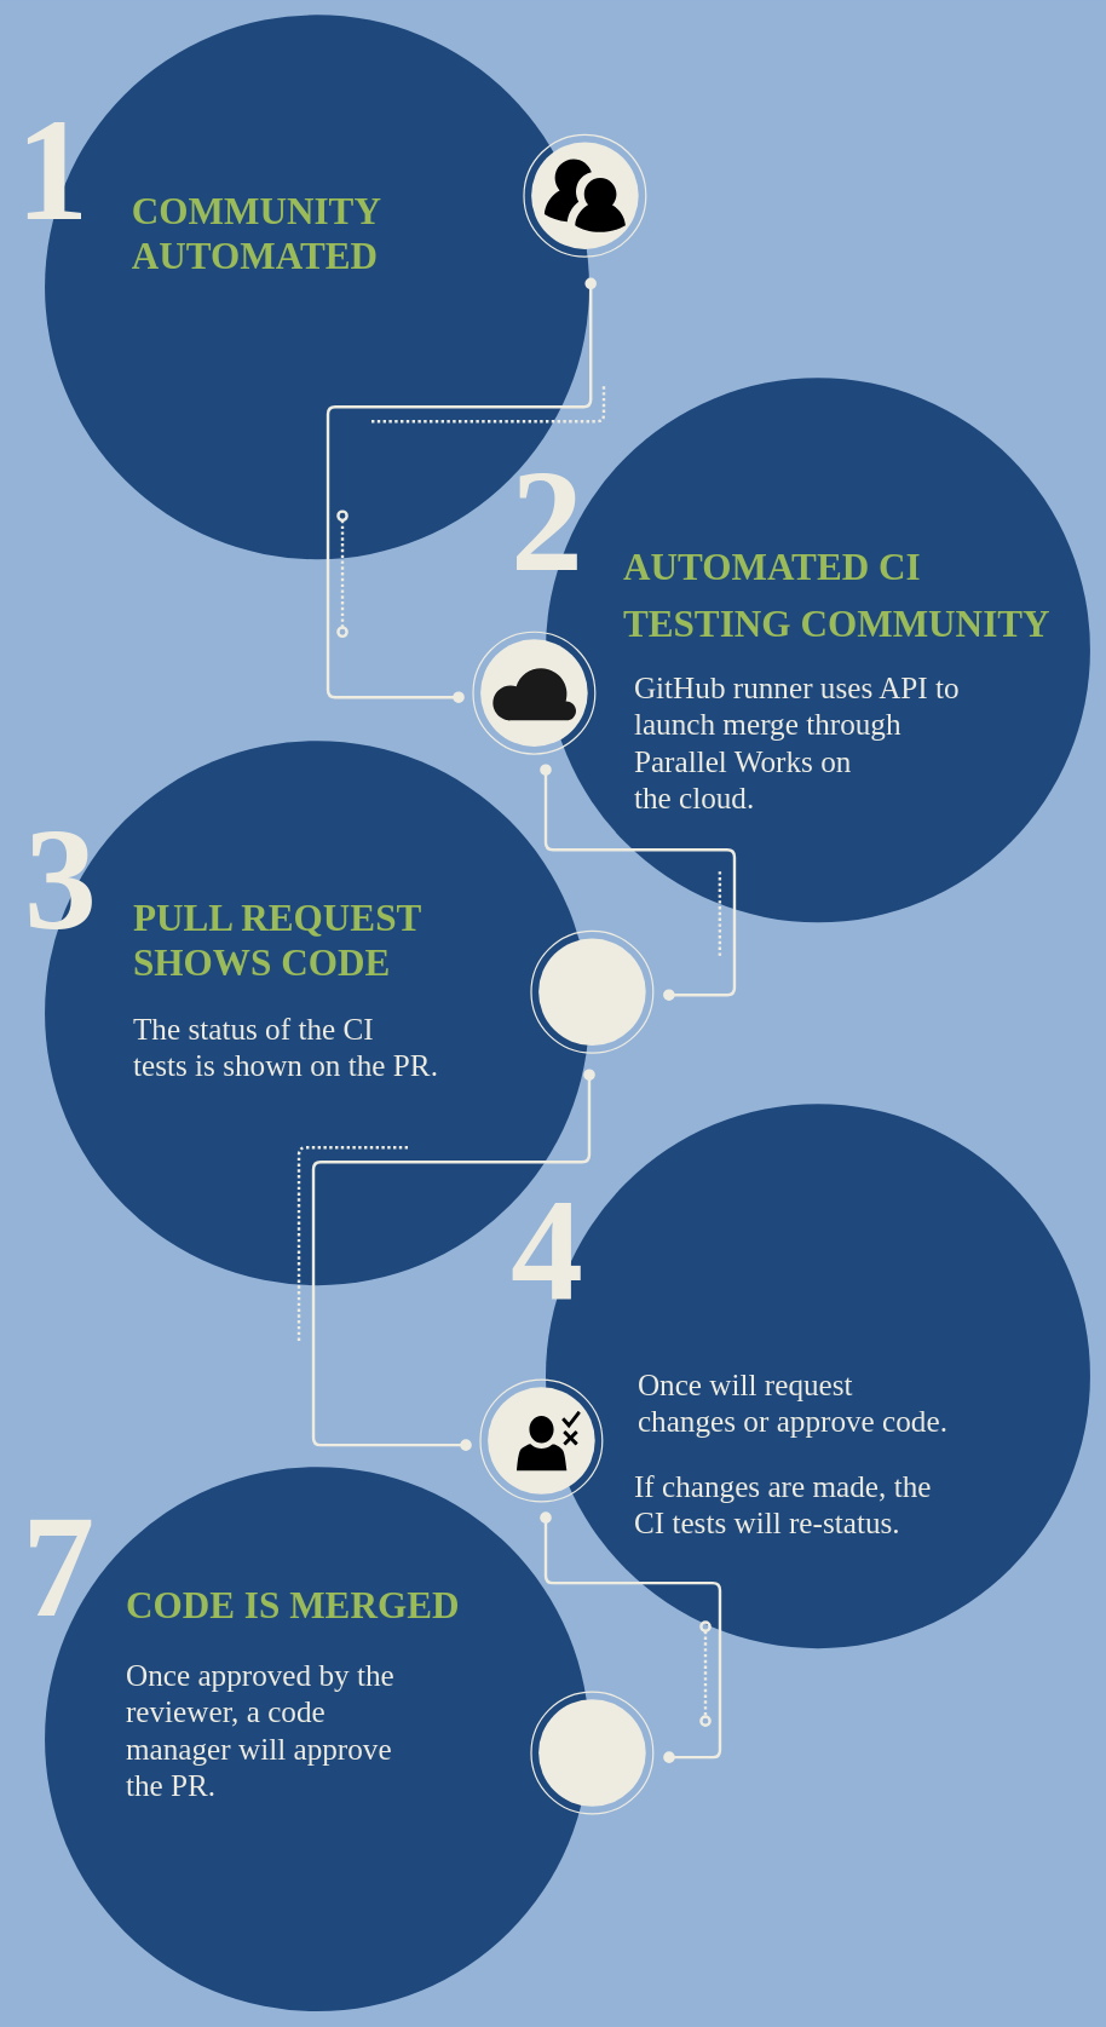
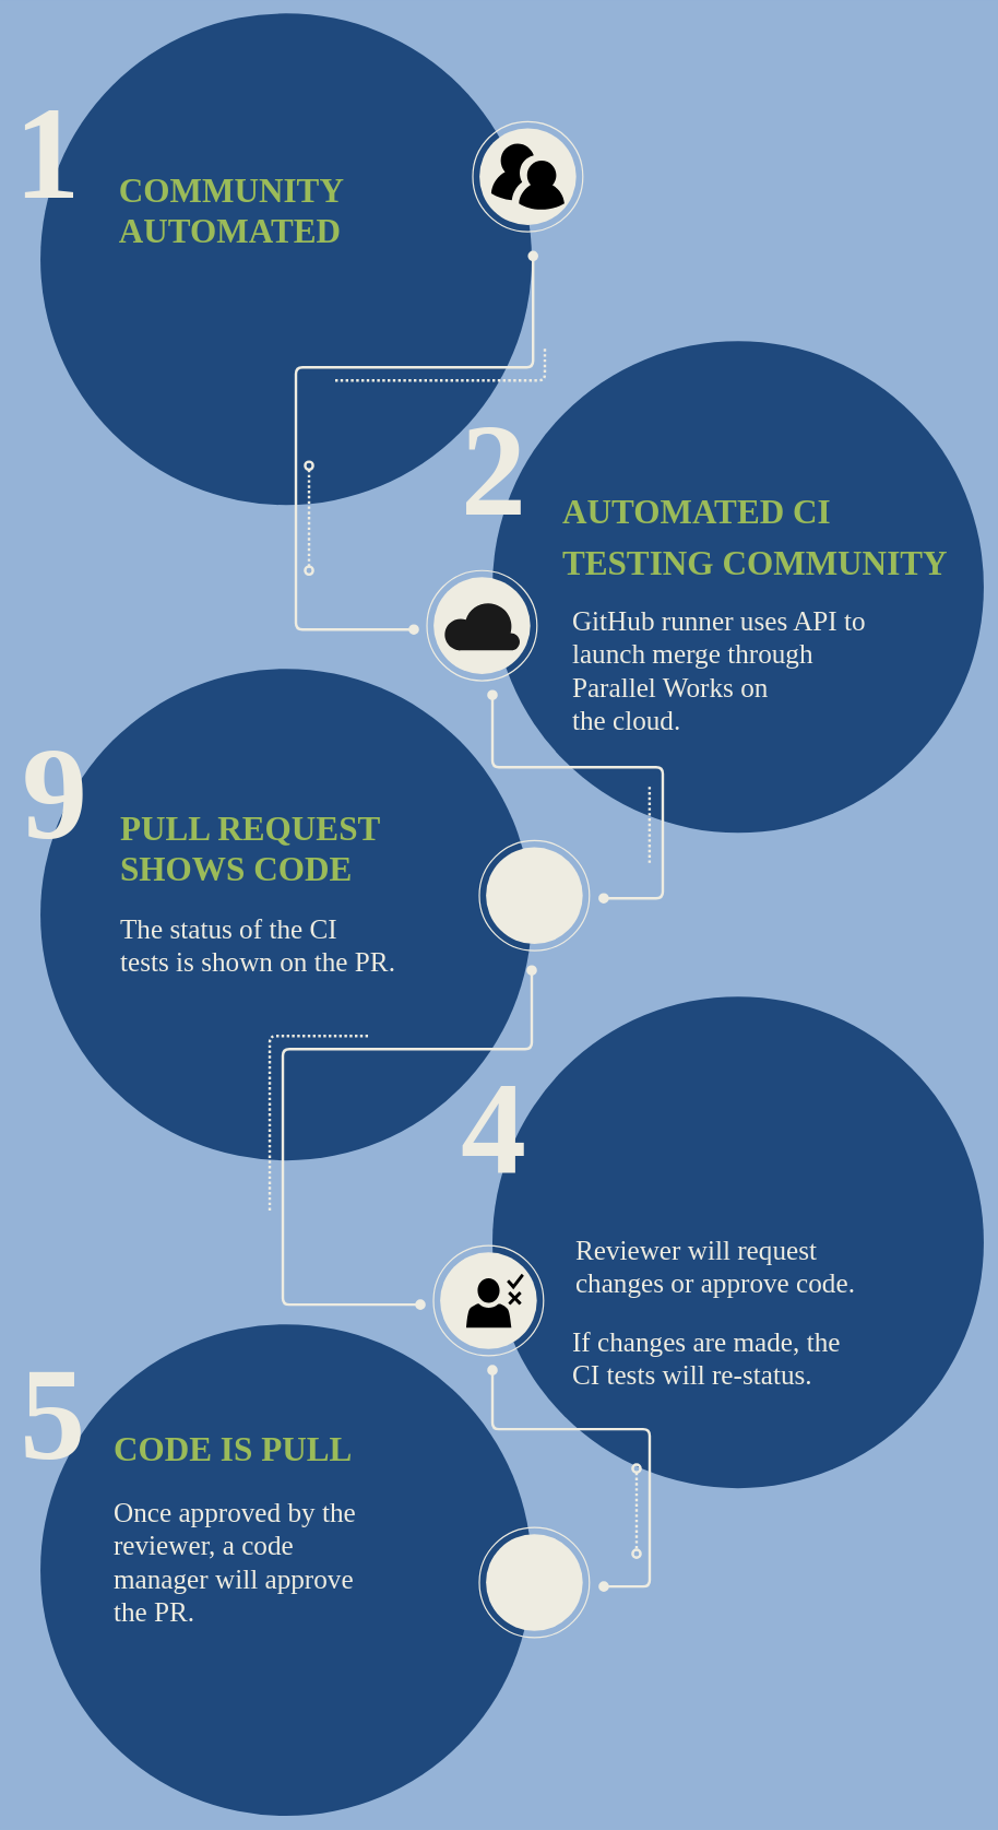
- <mxCell id="10" value="&lt;font style=&quot;font-size: 200px;&quot; color=&quot;#eeece1&quot;&gt;3&lt;/font&gt;" style="text;html=1;resizable=0;points=[];autosize=1;align=left;verticalAlign=top;spacingTop=-4;fontSize=100;fontFamily=Verdana;fontColor=#F18808;fontStyle=1" parent="1" vertex="1"><mxGeometry x="31" y="1089" width="170" height="250" as="geometry" /></mxCell>
+ <mxCell id="10" value="&lt;font style=&quot;font-size: 200px;&quot; color=&quot;#eeece1&quot;&gt;9&lt;/font&gt;" style="text;html=1;resizable=0;points=[];autosize=1;align=left;verticalAlign=top;spacingTop=-4;fontSize=100;fontFamily=Verdana;fontColor=#F18808;fontStyle=1" parent="1" vertex="1"><mxGeometry x="31" y="1089" width="170" height="250" as="geometry" /></mxCell>
- <mxCell id="18" value="&lt;font style=&quot;font-size: 42px;&quot; color=&quot;#eeece1&quot;&gt;Once&amp;nbsp;will request&lt;br&gt;changes or approve code.&lt;br&gt;&lt;/font&gt;" style="text;html=1;resizable=0;points=[];autosize=1;align=left;verticalAlign=top;spacingTop=-4;fontSize=16;fontColor=#888888;fontFamily=Verdana;" parent="1" vertex="1"><mxGeometry x="875.91" y="1880" width="570" height="110" as="geometry" /></mxCell>
+ <mxCell id="18" value="&lt;font style=&quot;font-size: 42px;&quot; color=&quot;#eeece1&quot;&gt;Reviewer&amp;nbsp;will request&lt;br&gt;changes or approve code.&lt;br&gt;&lt;/font&gt;" style="text;html=1;resizable=0;points=[];autosize=1;align=left;verticalAlign=top;spacingTop=-4;fontSize=16;fontColor=#888888;fontFamily=Verdana;" parent="1" vertex="1"><mxGeometry x="875.91" y="1880" width="570" height="110" as="geometry" /></mxCell>
- <mxCell id="12" value="&lt;font style=&quot;font-size: 200px;&quot; color=&quot;#eeece1&quot;&gt;7&lt;/font&gt;" style="text;html=1;resizable=0;points=[];autosize=1;align=left;verticalAlign=top;spacingTop=-4;fontSize=100;fontFamily=Verdana;fontColor=#F18808;fontStyle=1" parent="1" vertex="1"><mxGeometry x="28" y="2035" width="170" height="250" as="geometry" /></mxCell>
+ <mxCell id="12" value="&lt;font style=&quot;font-size: 200px;&quot; color=&quot;#eeece1&quot;&gt;5&lt;/font&gt;" style="text;html=1;resizable=0;points=[];autosize=1;align=left;verticalAlign=top;spacingTop=-4;fontSize=100;fontFamily=Verdana;fontColor=#F18808;fontStyle=1" parent="1" vertex="1"><mxGeometry x="28" y="2035" width="170" height="250" as="geometry" /></mxCell>
- <mxCell id="15" value="&lt;div style=&quot;line-height: 150%&quot;&gt;&lt;font style=&quot;font-size: 52px;&quot; color=&quot;#9bbb59&quot;&gt;CODE IS MERGED&lt;/font&gt;&lt;/div&gt;" style="text;html=1;resizable=0;points=[];autosize=1;align=left;verticalAlign=top;spacingTop=-4;fontSize=24;fontFamily=Verdana;fontColor=#DDDDDD;fontStyle=1" parent="1" vertex="1"><mxGeometry x="171" y="2190" width="530" height="50" as="geometry" /></mxCell>
+ <mxCell id="15" value="&lt;div style=&quot;line-height: 150%&quot;&gt;&lt;font style=&quot;font-size: 52px;&quot; color=&quot;#9bbb59&quot;&gt;CODE IS PULL&lt;/font&gt;&lt;/div&gt;" style="text;html=1;resizable=0;points=[];autosize=1;align=left;verticalAlign=top;spacingTop=-4;fontSize=24;fontFamily=Verdana;fontColor=#DDDDDD;fontStyle=1" parent="1" vertex="1"><mxGeometry x="171" y="2190" width="530" height="50" as="geometry" /></mxCell>
